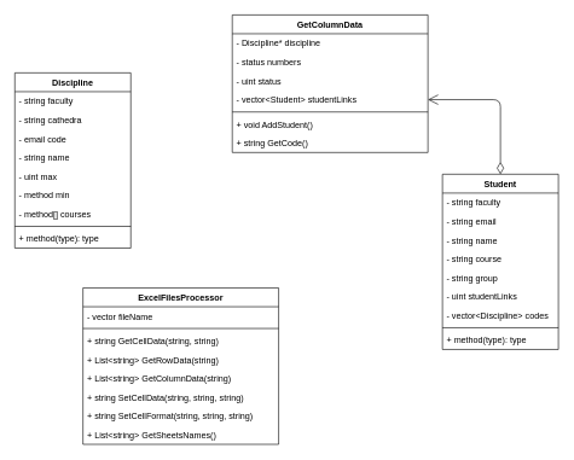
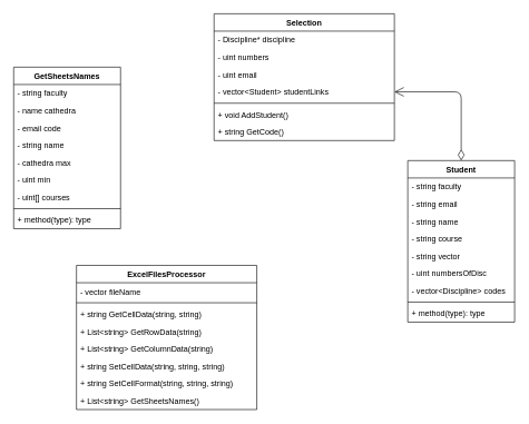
- <mxCell id="12" value="GetColumnData" style="swimlane;fontStyle=1;align=center;verticalAlign=top;childLayout=stackLayout;horizontal=1;startSize=26;horizontalStack=0;resizeParent=1;resizeParentMax=0;resizeLast=0;collapsible=1;marginBottom=0;" parent="1" vertex="1"><mxGeometry x="320" y="20" width="270" height="190" as="geometry" /></mxCell>
+ <mxCell id="12" value="Selection" style="swimlane;fontStyle=1;align=center;verticalAlign=top;childLayout=stackLayout;horizontal=1;startSize=26;horizontalStack=0;resizeParent=1;resizeParentMax=0;resizeLast=0;collapsible=1;marginBottom=0;" parent="1" vertex="1"><mxGeometry x="320" y="20" width="270" height="190" as="geometry" /></mxCell>
- <mxCell id="14" value="- status numbers" style="text;strokeColor=none;fillColor=none;align=left;verticalAlign=top;spacingLeft=4;spacingRight=4;overflow=hidden;rotatable=0;points=[[0,0.5],[1,0.5]];portConstraint=eastwest;" parent="12" vertex="1"><mxGeometry y="52" width="270" height="26" as="geometry" /></mxCell>
+ <mxCell id="14" value="- uint numbers" style="text;strokeColor=none;fillColor=none;align=left;verticalAlign=top;spacingLeft=4;spacingRight=4;overflow=hidden;rotatable=0;points=[[0,0.5],[1,0.5]];portConstraint=eastwest;" parent="12" vertex="1"><mxGeometry y="52" width="270" height="26" as="geometry" /></mxCell>
- <mxCell id="15" value="- uint status" style="text;strokeColor=none;fillColor=none;align=left;verticalAlign=top;spacingLeft=4;spacingRight=4;overflow=hidden;rotatable=0;points=[[0,0.5],[1,0.5]];portConstraint=eastwest;" parent="12" vertex="1"><mxGeometry y="78" width="270" height="26" as="geometry" /></mxCell>
+ <mxCell id="15" value="- uint email" style="text;strokeColor=none;fillColor=none;align=left;verticalAlign=top;spacingLeft=4;spacingRight=4;overflow=hidden;rotatable=0;points=[[0,0.5],[1,0.5]];portConstraint=eastwest;" parent="12" vertex="1"><mxGeometry y="78" width="270" height="26" as="geometry" /></mxCell>
- <mxCell id="2" value="Discipline" style="swimlane;fontStyle=1;align=center;verticalAlign=top;childLayout=stackLayout;horizontal=1;startSize=26;horizontalStack=0;resizeParent=1;resizeParentMax=0;resizeLast=0;collapsible=1;marginBottom=0;" parent="1" vertex="1"><mxGeometry x="20" y="100" width="160" height="242" as="geometry" /></mxCell>
+ <mxCell id="2" value="GetSheetsNames" style="swimlane;fontStyle=1;align=center;verticalAlign=top;childLayout=stackLayout;horizontal=1;startSize=26;horizontalStack=0;resizeParent=1;resizeParentMax=0;resizeLast=0;collapsible=1;marginBottom=0;" parent="1" vertex="1"><mxGeometry x="20" y="100" width="160" height="242" as="geometry" /></mxCell>
- <mxCell id="4" value="- string cathedra" style="text;strokeColor=none;fillColor=none;align=left;verticalAlign=top;spacingLeft=4;spacingRight=4;overflow=hidden;rotatable=0;points=[[0,0.5],[1,0.5]];portConstraint=eastwest;" parent="2" vertex="1"><mxGeometry y="52" width="160" height="26" as="geometry" /></mxCell>
+ <mxCell id="4" value="- name cathedra" style="text;strokeColor=none;fillColor=none;align=left;verticalAlign=top;spacingLeft=4;spacingRight=4;overflow=hidden;rotatable=0;points=[[0,0.5],[1,0.5]];portConstraint=eastwest;" parent="2" vertex="1"><mxGeometry y="52" width="160" height="26" as="geometry" /></mxCell>
- <mxCell id="7" value="- uint max" style="text;strokeColor=none;fillColor=none;align=left;verticalAlign=top;spacingLeft=4;spacingRight=4;overflow=hidden;rotatable=0;points=[[0,0.5],[1,0.5]];portConstraint=eastwest;" parent="2" vertex="1"><mxGeometry y="130" width="160" height="26" as="geometry" /></mxCell>
+ <mxCell id="7" value="- cathedra max" style="text;strokeColor=none;fillColor=none;align=left;verticalAlign=top;spacingLeft=4;spacingRight=4;overflow=hidden;rotatable=0;points=[[0,0.5],[1,0.5]];portConstraint=eastwest;" parent="2" vertex="1"><mxGeometry y="130" width="160" height="26" as="geometry" /></mxCell>
- <mxCell id="8" value="- method min" style="text;strokeColor=none;fillColor=none;align=left;verticalAlign=top;spacingLeft=4;spacingRight=4;overflow=hidden;rotatable=0;points=[[0,0.5],[1,0.5]];portConstraint=eastwest;" parent="2" vertex="1"><mxGeometry y="156" width="160" height="26" as="geometry" /></mxCell>
+ <mxCell id="8" value="- uint min" style="text;strokeColor=none;fillColor=none;align=left;verticalAlign=top;spacingLeft=4;spacingRight=4;overflow=hidden;rotatable=0;points=[[0,0.5],[1,0.5]];portConstraint=eastwest;" parent="2" vertex="1"><mxGeometry y="156" width="160" height="26" as="geometry" /></mxCell>
- <mxCell id="9" value="- method[] courses" style="text;strokeColor=none;fillColor=none;align=left;verticalAlign=top;spacingLeft=4;spacingRight=4;overflow=hidden;rotatable=0;points=[[0,0.5],[1,0.5]];portConstraint=eastwest;" parent="2" vertex="1"><mxGeometry y="182" width="160" height="26" as="geometry" /></mxCell>
+ <mxCell id="9" value="- uint[] courses" style="text;strokeColor=none;fillColor=none;align=left;verticalAlign=top;spacingLeft=4;spacingRight=4;overflow=hidden;rotatable=0;points=[[0,0.5],[1,0.5]];portConstraint=eastwest;" parent="2" vertex="1"><mxGeometry y="182" width="160" height="26" as="geometry" /></mxCell>
- <mxCell id="25" value="- string group" style="text;strokeColor=none;fillColor=none;align=left;verticalAlign=top;spacingLeft=4;spacingRight=4;overflow=hidden;rotatable=0;points=[[0,0.5],[1,0.5]];portConstraint=eastwest;" parent="20" vertex="1"><mxGeometry y="130" width="160" height="26" as="geometry" /></mxCell>
+ <mxCell id="25" value="- string vector" style="text;strokeColor=none;fillColor=none;align=left;verticalAlign=top;spacingLeft=4;spacingRight=4;overflow=hidden;rotatable=0;points=[[0,0.5],[1,0.5]];portConstraint=eastwest;" parent="20" vertex="1"><mxGeometry y="130" width="160" height="26" as="geometry" /></mxCell>
- <mxCell id="26" value="- uint studentLinks" style="text;strokeColor=none;fillColor=none;align=left;verticalAlign=top;spacingLeft=4;spacingRight=4;overflow=hidden;rotatable=0;points=[[0,0.5],[1,0.5]];portConstraint=eastwest;" parent="20" vertex="1"><mxGeometry y="156" width="160" height="26" as="geometry" /></mxCell>
+ <mxCell id="26" value="- uint numbersOfDisc" style="text;strokeColor=none;fillColor=none;align=left;verticalAlign=top;spacingLeft=4;spacingRight=4;overflow=hidden;rotatable=0;points=[[0,0.5],[1,0.5]];portConstraint=eastwest;" parent="20" vertex="1"><mxGeometry y="156" width="160" height="26" as="geometry" /></mxCell>
